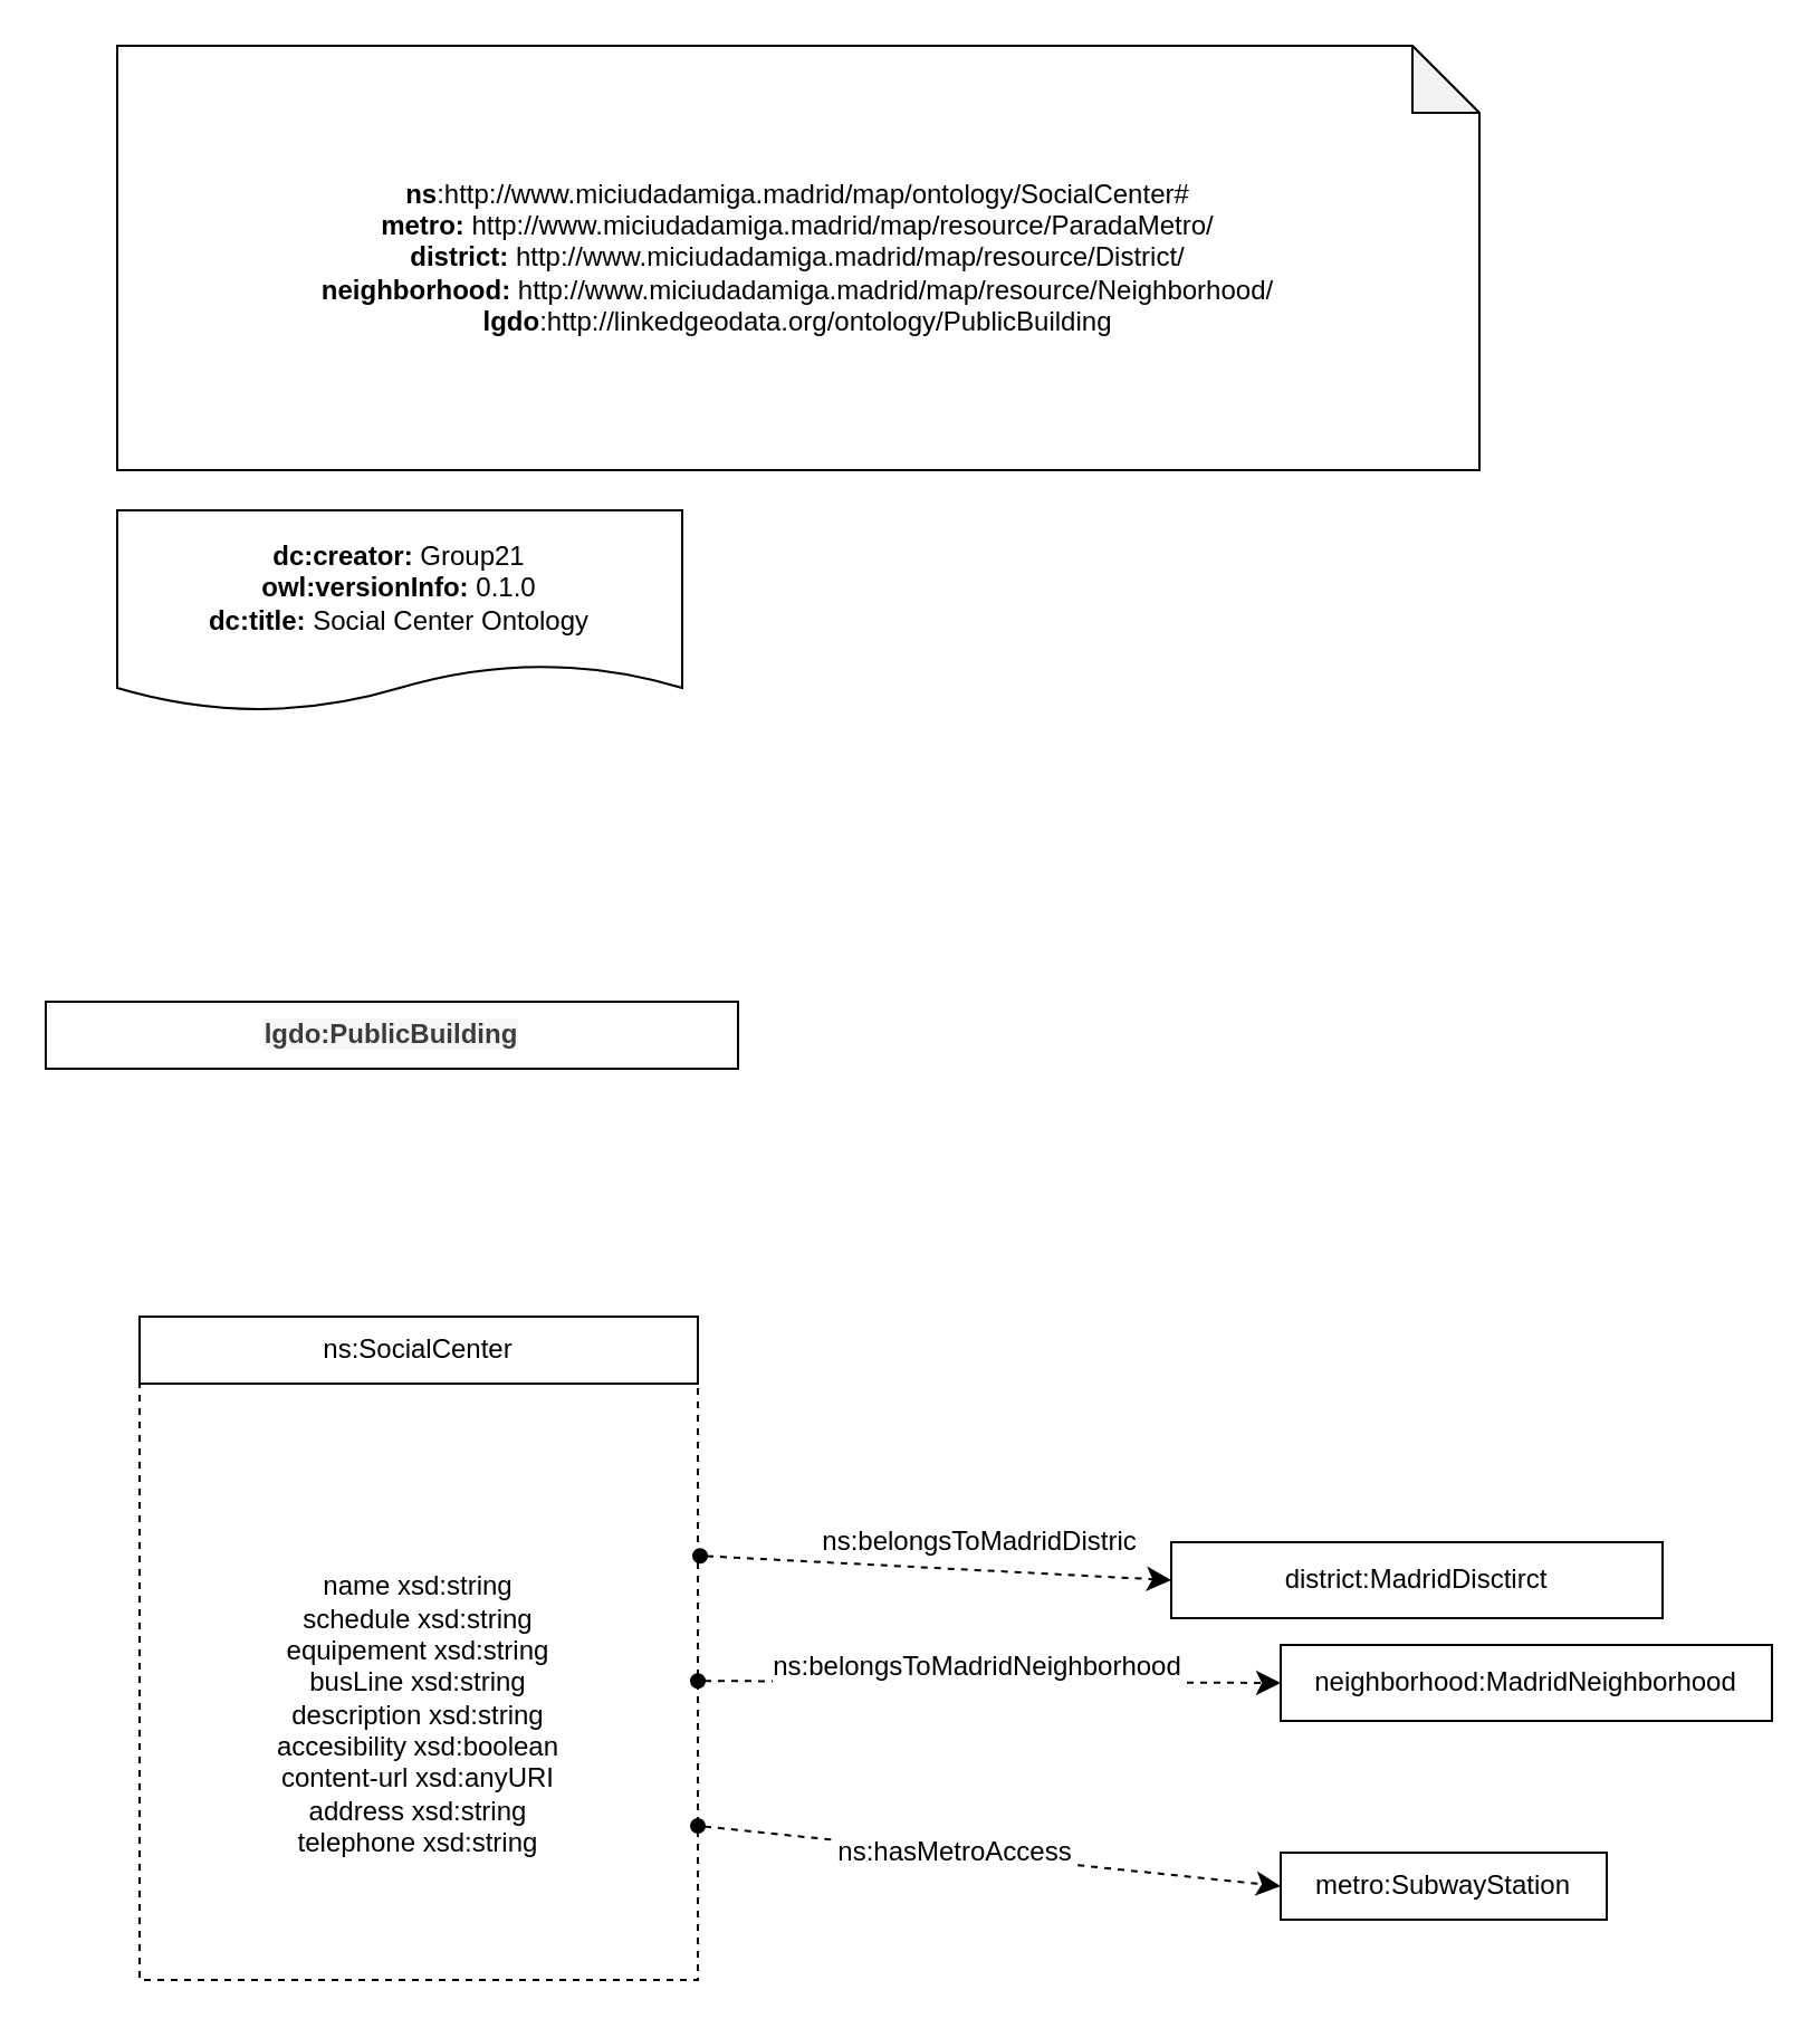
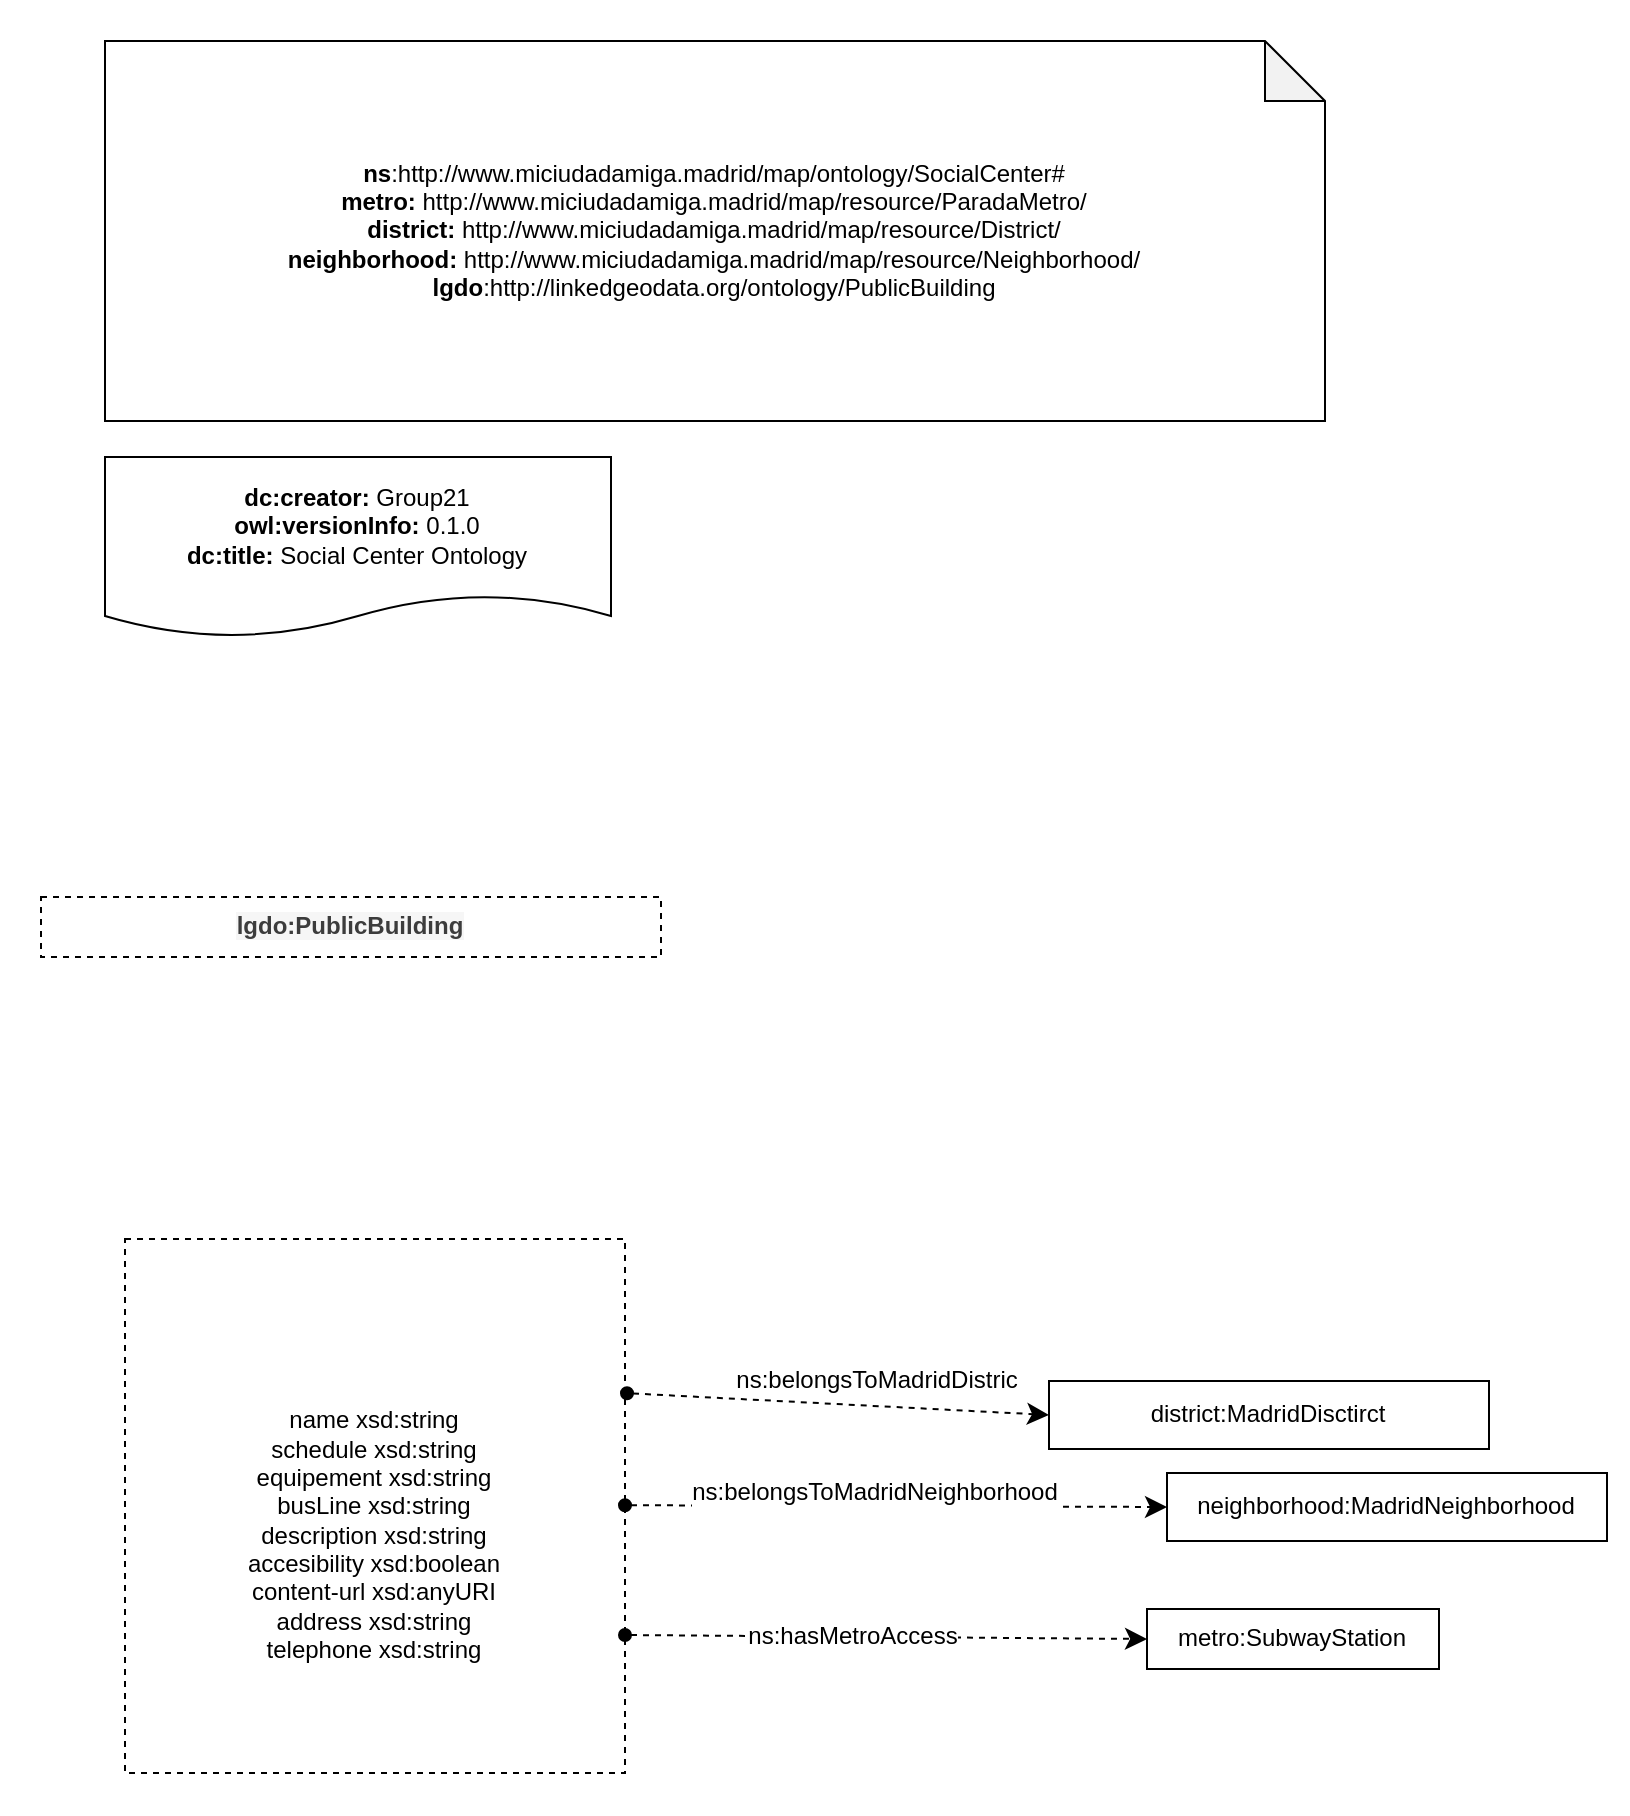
- <mxCell id="15" value="&lt;a style=&quot;outline: none; margin: 0px; padding: 0px; border: 0px; text-decoration-line: none; color: rgb(60, 60, 60); font-weight: 700; text-align: left; background-color: rgb(246, 246, 246);&quot; target=&quot;_blank&quot; href=&quot;http://linkedgeodata.org/ontology/PublicBuilding&quot;&gt;&lt;font style=&quot;font-size: 12px;&quot;&gt;lgdo:PublicBuilding&lt;/font&gt;&lt;/a&gt;" style="rounded=0;whiteSpace=wrap;html=1;snapToPoint=1;points=[[0.1,0],[0.2,0],[0.3,0],[0.4,0],[0.5,0],[0.6,0],[0.7,0],[0.8,0],[0.9,0],[0,0.1],[0,0.3],[0,0.5],[0,0.7],[0,0.9],[0.1,1],[0.2,1],[0.3,1],[0.4,1],[0.5,1],[0.6,1],[0.7,1],[0.8,1],[0.9,1],[1,0.1],[1,0.3],[1,0.5],[1,0.7],[1,0.9]];" parent="1" vertex="1"><mxGeometry x="20" y="448" width="310" height="30" as="geometry" /></mxCell>
+ <mxCell id="15" value="&lt;a style=&quot;outline: none; margin: 0px; padding: 0px; border: 0px; text-decoration-line: none; color: rgb(60, 60, 60); font-weight: 700; text-align: left; background-color: rgb(246, 246, 246);&quot; target=&quot;_blank&quot; href=&quot;http://linkedgeodata.org/ontology/PublicBuilding&quot;&gt;&lt;font style=&quot;font-size: 12px;&quot;&gt;lgdo:PublicBuilding&lt;/font&gt;&lt;/a&gt;" style="rounded=0;whiteSpace=wrap;html=1;snapToPoint=1;points=[[0.1,0],[0.2,0],[0.3,0],[0.4,0],[0.5,0],[0.6,0],[0.7,0],[0.8,0],[0.9,0],[0,0.1],[0,0.3],[0,0.5],[0,0.7],[0,0.9],[0.1,1],[0.2,1],[0.3,1],[0.4,1],[0.5,1],[0.6,1],[0.7,1],[0.8,1],[0.9,1],[1,0.1],[1,0.3],[1,0.5],[1,0.7],[1,0.9]];dashed=1;" parent="1" vertex="1"><mxGeometry x="20" y="448" width="310" height="30" as="geometry" /></mxCell>
- <mxCell id="5" value="ns:SocialCenter" style="rounded=0;whiteSpace=wrap;html=1;snapToPoint=1;points=[[0.1,0],[0.2,0],[0.3,0],[0.4,0],[0.5,0],[0.6,0],[0.7,0],[0.8,0],[0.9,0],[0,0.1],[0,0.3],[0,0.5],[0,0.7],[0,0.9],[0.1,1],[0.2,1],[0.3,1],[0.4,1],[0.5,1],[0.6,1],[0.7,1],[0.8,1],[0.9,1],[1,0.1],[1,0.3],[1,0.5],[1,0.7],[1,0.9]];" parent="1" vertex="1"><mxGeometry x="62" y="589" width="250" height="30" as="geometry" /></mxCell>
- <mxCell id="6" value="neighborhood:MadridNeighborhood" style="rounded=0;whiteSpace=wrap;html=1;snapToPoint=1;points=[[0.1,0],[0.2,0],[0.3,0],[0.4,0],[0.5,0],[0.6,0],[0.7,0],[0.8,0],[0.9,0],[0,0.1],[0,0.3],[0,0.5],[0,0.7],[0,0.9],[0.1,1],[0.2,1],[0.3,1],[0.4,1],[0.5,1],[0.6,1],[0.7,1],[0.8,1],[0.9,1],[1,0.1],[1,0.3],[1,0.5],[1,0.7],[1,0.9]];" parent="1" vertex="1"><mxGeometry x="573" y="736" width="220" height="34" as="geometry" /></mxCell>
+ <mxCell id="6" value="neighborhood:MadridNeighborhood" style="rounded=0;whiteSpace=wrap;html=1;snapToPoint=1;points=[[0.1,0],[0.2,0],[0.3,0],[0.4,0],[0.5,0],[0.6,0],[0.7,0],[0.8,0],[0.9,0],[0,0.1],[0,0.3],[0,0.5],[0,0.7],[0,0.9],[0.1,1],[0.2,1],[0.3,1],[0.4,1],[0.5,1],[0.6,1],[0.7,1],[0.8,1],[0.9,1],[1,0.1],[1,0.3],[1,0.5],[1,0.7],[1,0.9]];" parent="1" vertex="1"><mxGeometry x="583" y="736" width="220" height="34" as="geometry" /></mxCell>
- <mxCell id="8" value="metro:SubwayStation" style="rounded=0;whiteSpace=wrap;html=1;snapToPoint=1;points=[[0.1,0],[0.2,0],[0.3,0],[0.4,0],[0.5,0],[0.6,0],[0.7,0],[0.8,0],[0.9,0],[0,0.1],[0,0.3],[0,0.5],[0,0.7],[0,0.9],[0.1,1],[0.2,1],[0.3,1],[0.4,1],[0.5,1],[0.6,1],[0.7,1],[0.8,1],[0.9,1],[1,0.1],[1,0.3],[1,0.5],[1,0.7],[1,0.9]];" parent="1" vertex="1"><mxGeometry x="573" y="829" width="146" height="30" as="geometry" /></mxCell>
+ <mxCell id="8" value="metro:SubwayStation" style="rounded=0;whiteSpace=wrap;html=1;snapToPoint=1;points=[[0.1,0],[0.2,0],[0.3,0],[0.4,0],[0.5,0],[0.6,0],[0.7,0],[0.8,0],[0.9,0],[0,0.1],[0,0.3],[0,0.5],[0,0.7],[0,0.9],[0.1,1],[0.2,1],[0.3,1],[0.4,1],[0.5,1],[0.6,1],[0.7,1],[0.8,1],[0.9,1],[1,0.1],[1,0.3],[1,0.5],[1,0.7],[1,0.9]];" parent="1" vertex="1"><mxGeometry x="573" y="804" width="146" height="30" as="geometry" /></mxCell>
